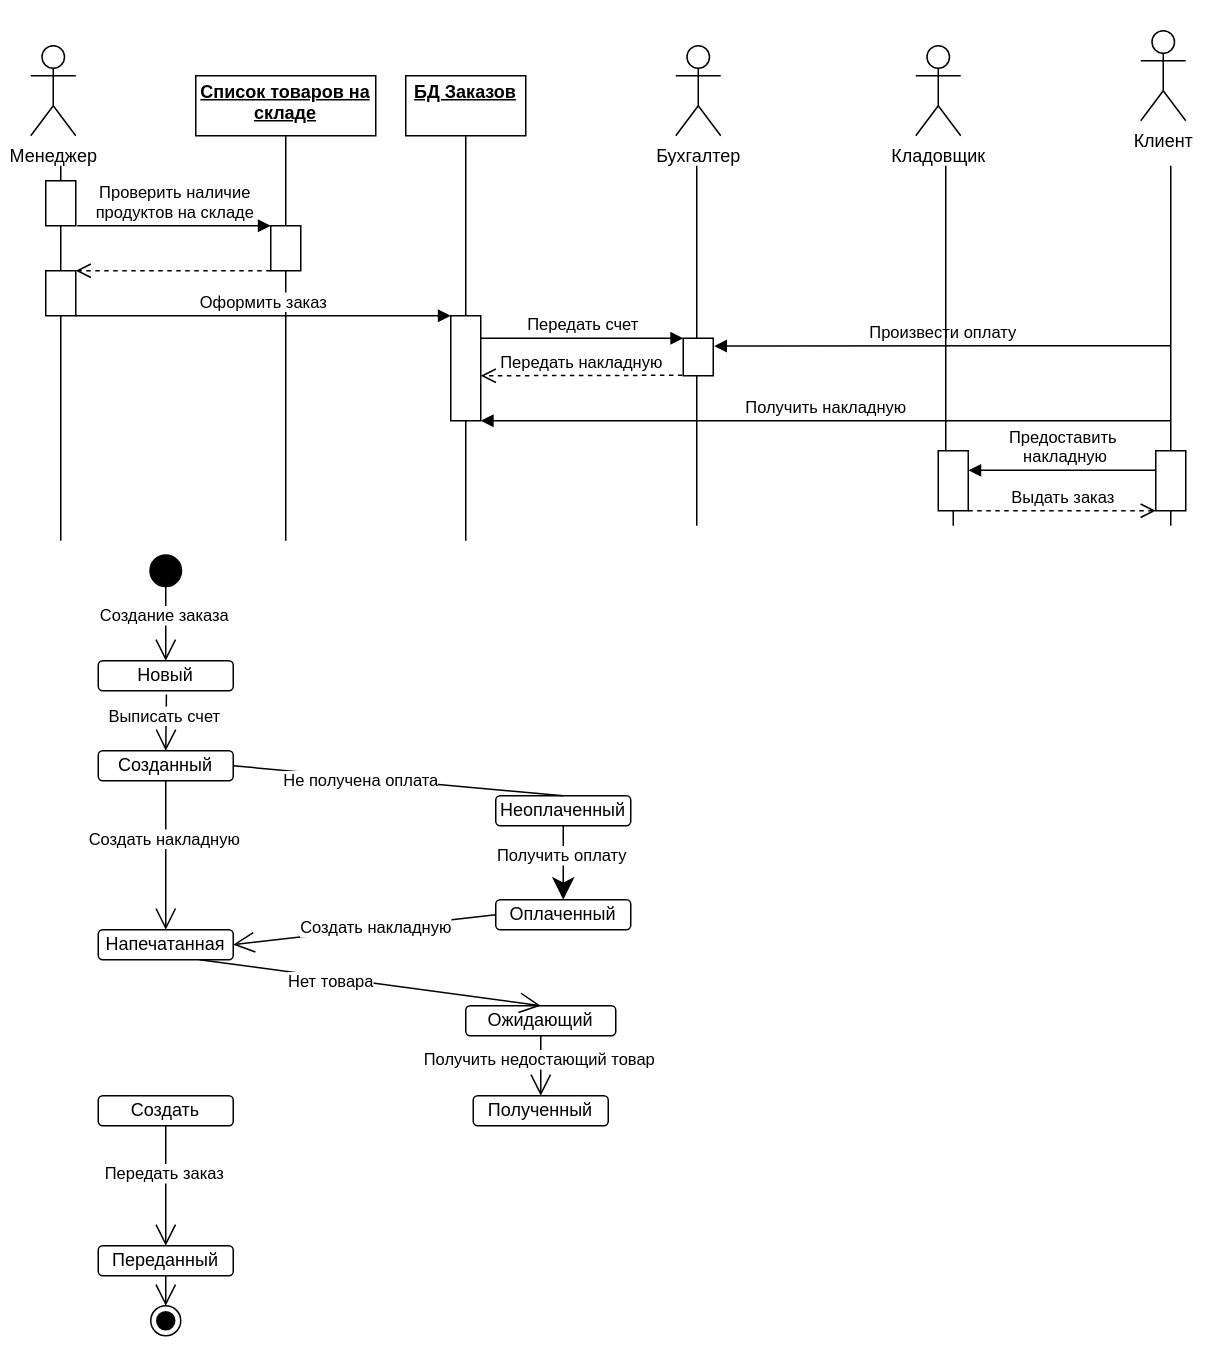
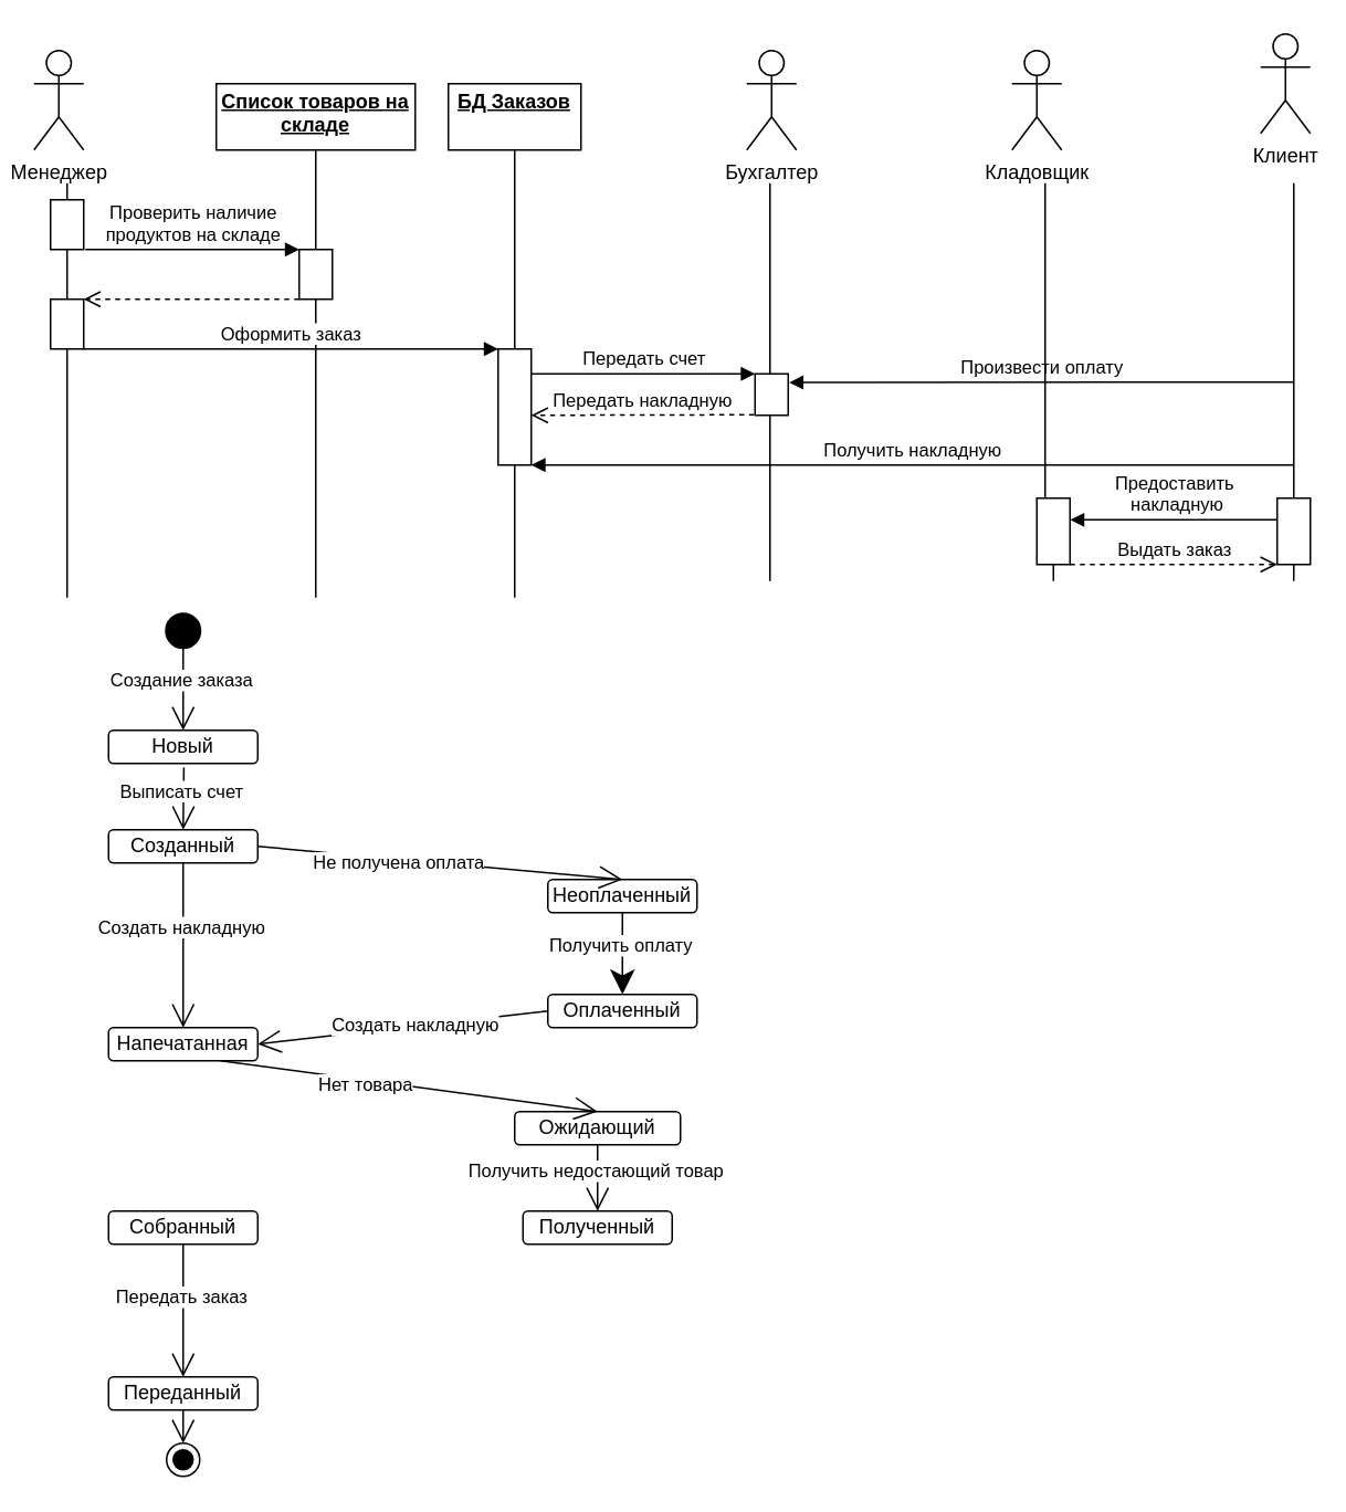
- <mxCell id="52" value="" style="endArrow=none;endFill=1;endSize=12;html=1;rounded=0;exitX=1;exitY=0.5;exitDx=0;exitDy=0;entryX=0.5;entryY=0;entryDx=0;entryDy=0;" edge="1" parent="1" source="37" target="51"><mxGeometry width="160" relative="1" as="geometry"><mxPoint x="120" y="460" as="sourcePoint" /><mxPoint x="120" y="510" as="targetPoint" /><Array as="points" /></mxGeometry></mxCell>
+ <mxCell id="52" value="" style="endArrow=open;endFill=1;endSize=12;html=1;rounded=0;exitX=1;exitY=0.5;exitDx=0;exitDy=0;entryX=0.5;entryY=0;entryDx=0;entryDy=0;" edge="1" parent="1" source="37" target="51"><mxGeometry width="160" relative="1" as="geometry"><mxPoint x="120" y="460" as="sourcePoint" /><mxPoint x="120" y="510" as="targetPoint" /><Array as="points" /></mxGeometry></mxCell>
- <mxCell id="39" value="Создать" style="rounded=1;whiteSpace=wrap;html=1;strokeColor=#000000;fillColor=#FFFFFF;" vertex="1" parent="1"><mxGeometry x="65" y="730" width="90" height="20" as="geometry" /></mxCell>
+ <mxCell id="39" value="Собранный" style="rounded=1;whiteSpace=wrap;html=1;strokeColor=#000000;fillColor=#FFFFFF;" vertex="1" parent="1"><mxGeometry x="65" y="730" width="90" height="20" as="geometry" /></mxCell>
